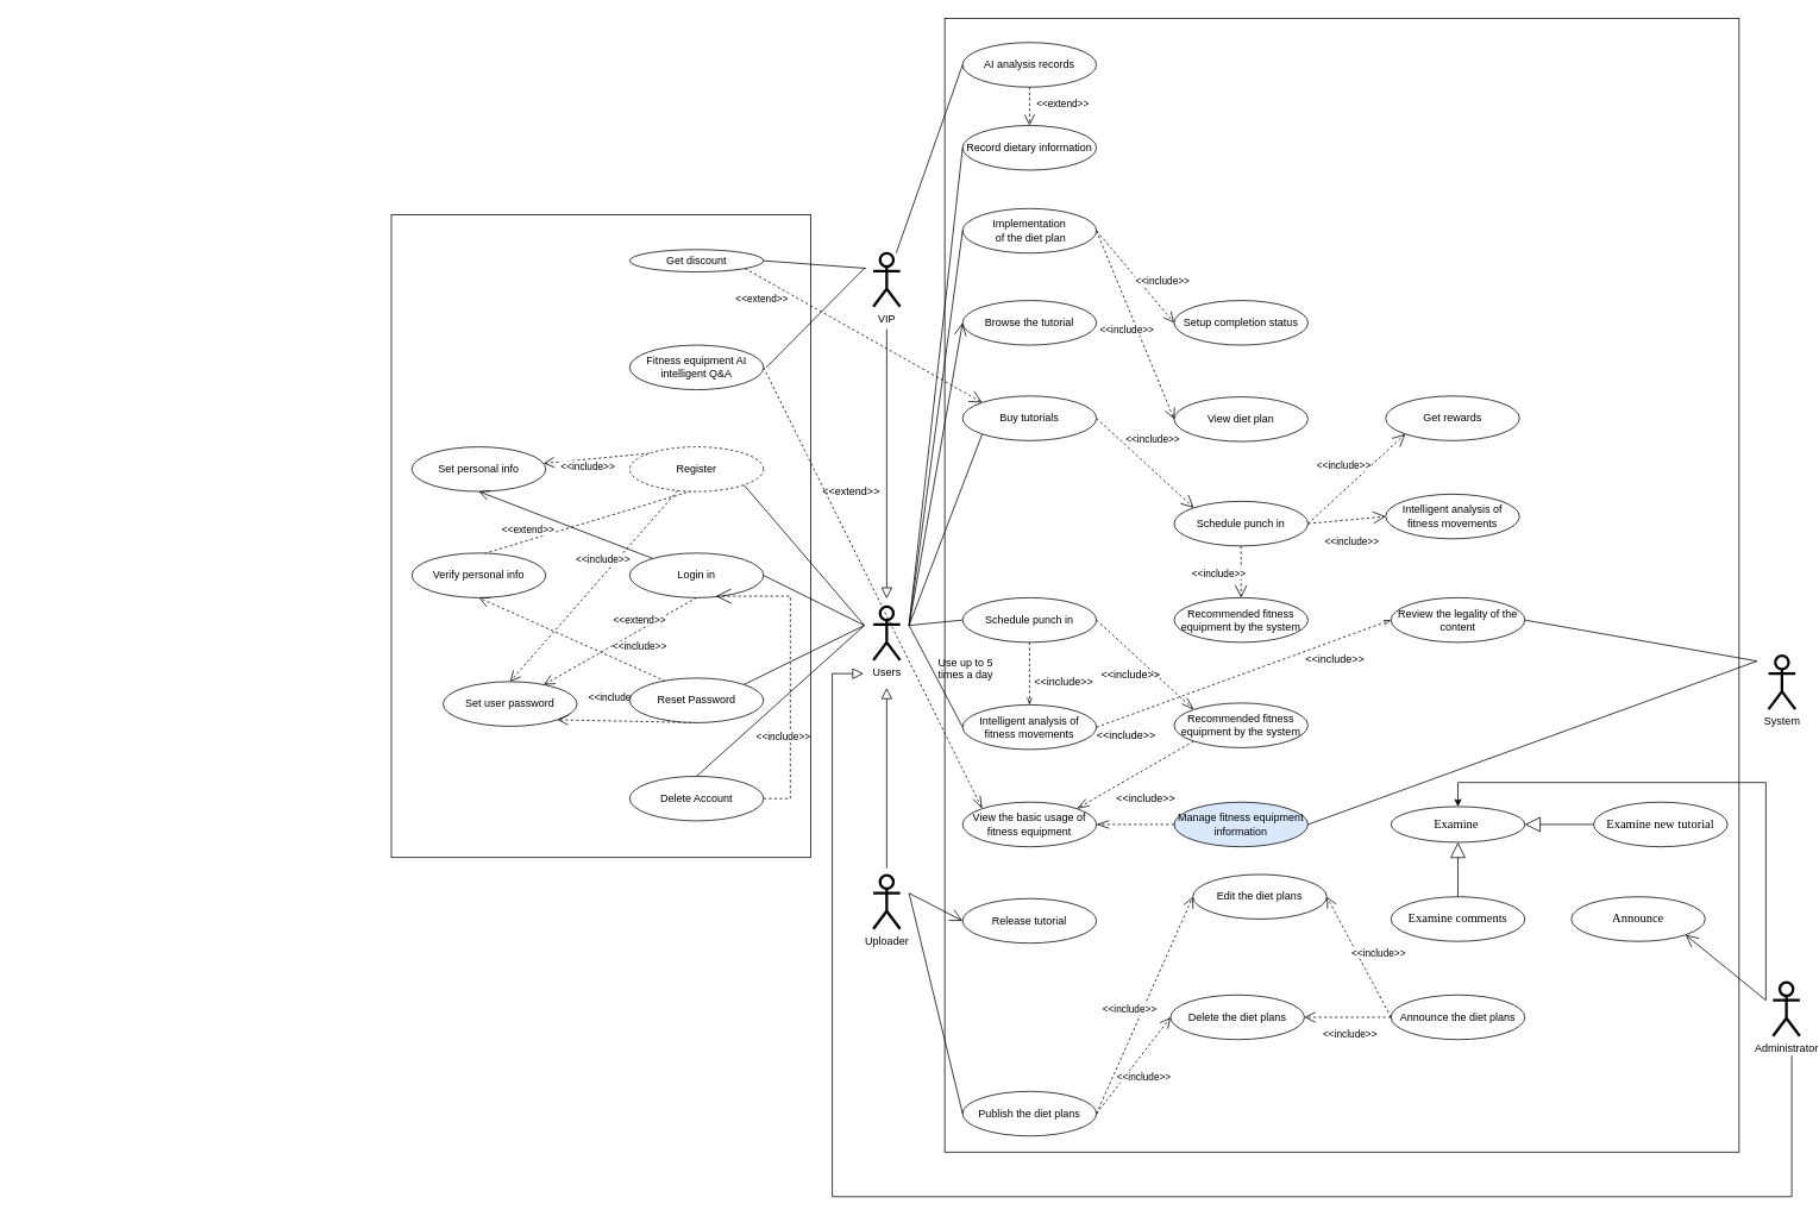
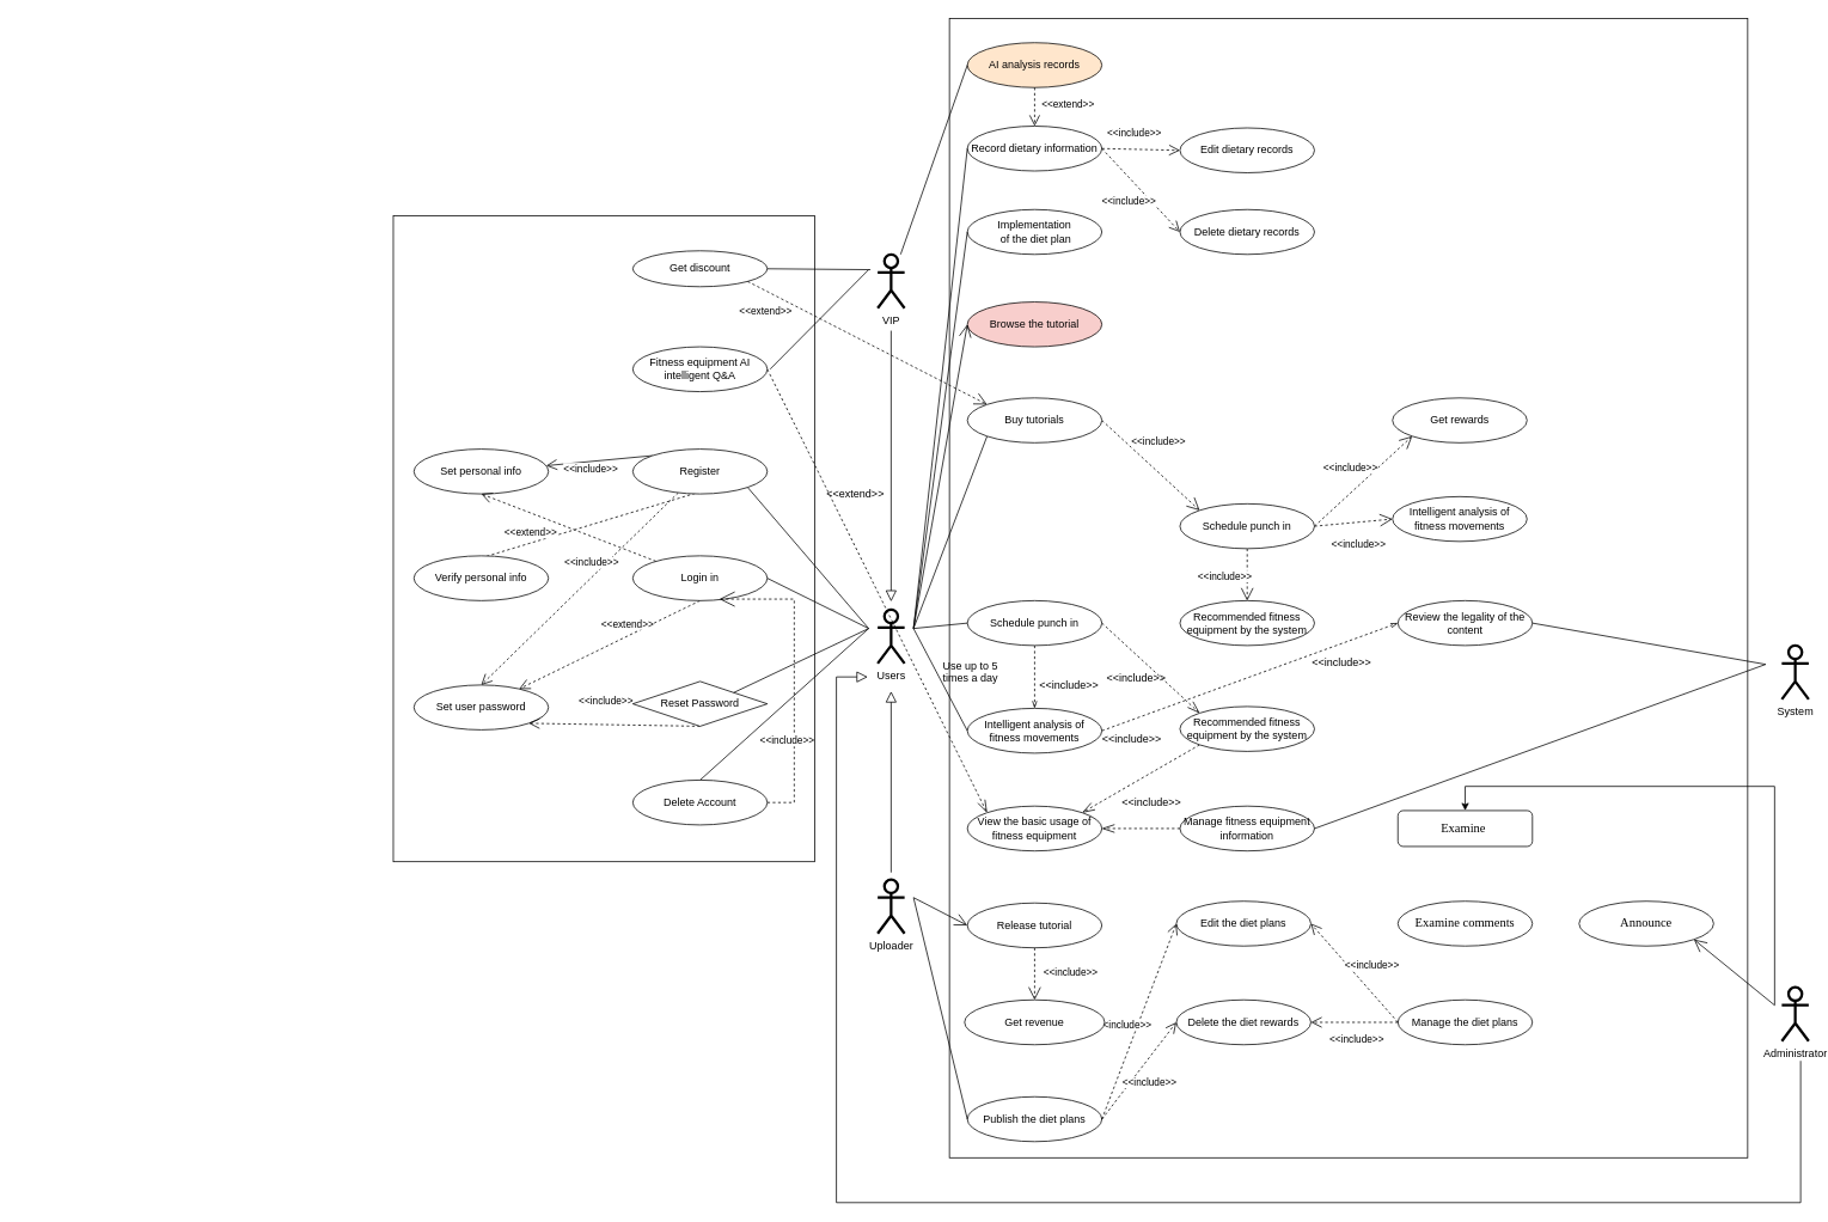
- <mxCell id="8" value="AI analysis records" style="ellipse;whiteSpace=wrap;html=1;aspect=fixed;" parent="1" vertex="1"><mxGeometry x="1078" y="47" width="150" height="50" as="geometry" /></mxCell>
+ <mxCell id="8" value="AI analysis records" style="ellipse;whiteSpace=wrap;html=1;aspect=fixed;fillColor=#ffe6cc;" parent="1" vertex="1"><mxGeometry x="1078" y="47" width="150" height="50" as="geometry" /></mxCell>
+ <mxCell id="14" value="&amp;lt;&amp;lt;include&amp;gt;&amp;gt;" style="html=1;verticalAlign=bottom;endArrow=open;curved=0;rounded=0;endSize=10;endFill=0;exitX=1;exitY=0.5;exitDx=0;exitDy=0;entryX=0;entryY=0.5;entryDx=0;entryDy=0;dashed=1;" parent="1" source="6" target="7" edge="1"><mxGeometry x="-0.176" y="9" width="80" relative="1" as="geometry"><mxPoint x="1053" y="1050" as="sourcePoint" /><mxPoint x="1133" y="1050" as="targetPoint" /><mxPoint as="offset" /></mxGeometry></mxCell>
+ <mxCell id="7" value="Edit dietary records" style="ellipse;whiteSpace=wrap;html=1;" parent="1" vertex="1"><mxGeometry x="1315" y="142" width="150" height="50" as="geometry" /></mxCell>
+ <mxCell id="19" value="&amp;lt;&amp;lt;include&amp;gt;&amp;gt;" style="html=1;verticalAlign=bottom;endArrow=open;curved=0;rounded=0;exitX=1;exitY=0.5;exitDx=0;exitDy=0;entryX=0;entryY=0.5;entryDx=0;entryDy=0;endFill=0;endSize=10;dashed=1;" parent="1" source="6" target="16" edge="1"><mxGeometry x="0.095" y="-25" width="80" relative="1" as="geometry"><mxPoint x="1198" y="730" as="sourcePoint" /><mxPoint x="1278" y="730" as="targetPoint" /><mxPoint as="offset" /></mxGeometry></mxCell>
+ <mxCell id="16" value="Delete dietary records" style="ellipse;whiteSpace=wrap;html=1;" parent="1" vertex="1"><mxGeometry x="1315" y="233" width="150" height="50" as="geometry" /></mxCell>
- <mxCell id="96" value="Get discount" style="ellipse;whiteSpace=wrap;html=1;aspect=fixed;" parent="1" vertex="1"><mxGeometry x="705" y="279" width="150" height="25" as="geometry" /></mxCell>
+ <mxCell id="96" value="Get discount" style="ellipse;whiteSpace=wrap;html=1;aspect=fixed;" parent="1" vertex="1"><mxGeometry x="705" y="279" width="150" height="40" as="geometry" /></mxCell>
- <mxCell id="20" value="&amp;lt;&amp;lt;include&amp;gt;&amp;gt;" style="endArrow=open;endSize=10;dashed=1;html=1;rounded=0;exitX=1;exitY=0.5;exitDx=0;exitDy=0;entryX=0;entryY=0.5;entryDx=0;entryDy=0;" parent="1" source="9" target="15" edge="1"><mxGeometry x="0.343" y="20" width="160" relative="1" as="geometry"><mxPoint x="1158" y="730" as="sourcePoint" /><mxPoint x="1318" y="730" as="targetPoint" /><mxPoint as="offset" /></mxGeometry></mxCell>
- <mxCell id="62" value="Browse the tutorial" style="ellipse;whiteSpace=wrap;html=1;" parent="1" vertex="1"><mxGeometry x="1078" y="336" width="150" height="50" as="geometry" /></mxCell>
+ <mxCell id="62" value="Browse the tutorial" style="ellipse;whiteSpace=wrap;html=1;fillColor=#f8cecc;" parent="1" vertex="1"><mxGeometry x="1078" y="336" width="150" height="50" as="geometry" /></mxCell>
- <mxCell id="15" value="Setup completion status" style="ellipse;whiteSpace=wrap;html=1;" parent="1" vertex="1"><mxGeometry x="1315" y="336" width="150" height="50" as="geometry" /></mxCell>
- <mxCell id="32" value="&amp;lt;&amp;lt;include&amp;gt;&amp;gt;" style="endArrow=open;endSize=10;dashed=1;html=1;rounded=0;exitX=1;exitY=0.5;exitDx=0;exitDy=0;entryX=0;entryY=0.5;entryDx=0;entryDy=0;" parent="1" source="9" target="31" edge="1"><mxGeometry x="0.019" y="-11" width="160" relative="1" as="geometry"><mxPoint x="1191" y="789" as="sourcePoint" /><mxPoint x="1323" y="780" as="targetPoint" /><mxPoint as="offset" /></mxGeometry></mxCell>
- <mxCell id="31" value="View diet plan" style="ellipse;whiteSpace=wrap;html=1;" parent="1" vertex="1"><mxGeometry x="1315" y="444" width="150" height="50" as="geometry" /></mxCell>
- <mxCell id="33" style="rounded=0;orthogonalLoop=1;jettySize=auto;html=1;exitX=0;exitY=0;exitDx=0;exitDy=0;dashed=1;endArrow=open;endFill=0;endSize=10;" parent="1" source="38" target="39" edge="1"><mxGeometry relative="1" as="geometry" /></mxCell>
+ <mxCell id="33" style="rounded=0;orthogonalLoop=1;jettySize=auto;html=1;exitX=0;exitY=0;exitDx=0;exitDy=0;dashed=0;endArrow=open;endFill=0;endSize=10;" parent="1" source="38" target="39" edge="1"><mxGeometry relative="1" as="geometry" /></mxCell>
- <mxCell id="38" value="Register" style="ellipse;whiteSpace=wrap;html=1;aspect=fixed;dashed=1;" parent="1" vertex="1"><mxGeometry x="705" y="500" width="150" height="50" as="geometry" /></mxCell>
+ <mxCell id="38" value="Register" style="ellipse;whiteSpace=wrap;html=1;aspect=fixed;" parent="1" vertex="1"><mxGeometry x="705" y="500" width="150" height="50" as="geometry" /></mxCell>
- <mxCell id="41" style="rounded=0;orthogonalLoop=1;jettySize=auto;html=1;entryX=0.5;entryY=1;entryDx=0;entryDy=0;endSize=10;endArrow=open;endFill=0;dashed=0;" parent="1" source="45" target="39" edge="1"><mxGeometry relative="1" as="geometry" /></mxCell>
+ <mxCell id="41" style="rounded=0;orthogonalLoop=1;jettySize=auto;html=1;entryX=0.5;entryY=1;entryDx=0;entryDy=0;endSize=10;endArrow=open;endFill=0;dashed=1;" parent="1" source="45" target="39" edge="1"><mxGeometry relative="1" as="geometry" /></mxCell>
- <mxCell id="48" style="rounded=0;orthogonalLoop=1;jettySize=auto;html=1;exitX=1;exitY=1;exitDx=0;exitDy=0;entryX=0.5;entryY=1;entryDx=0;entryDy=0;dashed=1;endSize=10;endArrow=open;endFill=0;" parent="1" source="50" target="54" edge="1"><mxGeometry relative="1" as="geometry" /></mxCell>
- <mxCell id="49" value="&amp;lt;&amp;lt;include&amp;gt;&amp;gt;" style="edgeLabel;html=1;align=center;verticalAlign=middle;resizable=0;points=[];" parent="48" vertex="1" connectable="0"><mxGeometry x="0.099" y="-3" relative="1" as="geometry"><mxPoint x="45" y="-2" as="offset" /></mxGeometry></mxCell>
- <mxCell id="71" value="System" style="shape=umlActor;verticalLabelPosition=bottom;verticalAlign=top;html=1;outlineConnect=0;strokeWidth=3;" parent="1" vertex="1"><mxGeometry x="1981" y="734" width="30" height="60" as="geometry" /></mxCell>
+ <mxCell id="71" value="System" style="shape=umlActor;verticalLabelPosition=bottom;verticalAlign=top;html=1;outlineConnect=0;strokeWidth=3;" parent="1" vertex="1"><mxGeometry x="1986" y="719" width="30" height="60" as="geometry" /></mxCell>
- <mxCell id="50" value="Reset Password" style="ellipse;whiteSpace=wrap;html=1;aspect=fixed;" parent="1" vertex="1"><mxGeometry x="705" y="759" width="150" height="50" as="geometry" /></mxCell>
+ <mxCell id="50" value="Reset Password" style="rhombus;whiteSpace=wrap;html=1;aspect=fixed;" parent="1" vertex="1"><mxGeometry x="705" y="759" width="150" height="50" as="geometry" /></mxCell>
- <mxCell id="40" value="Set user password" style="ellipse;whiteSpace=wrap;html=1;aspect=fixed;" parent="1" vertex="1"><mxGeometry x="496" y="763" width="150" height="50" as="geometry" /></mxCell>
+ <mxCell id="40" value="Set user password" style="ellipse;whiteSpace=wrap;html=1;aspect=fixed;" parent="1" vertex="1"><mxGeometry x="461" y="763" width="150" height="50" as="geometry" /></mxCell>
- <mxCell id="83" value="Manage fitness equipment information" style="ellipse;whiteSpace=wrap;html=1;aspect=fixed;fillColor=#dae8fc;" parent="1" vertex="1"><mxGeometry x="1315" y="898" width="150" height="50" as="geometry" /></mxCell>
+ <mxCell id="83" value="Manage fitness equipment information" style="ellipse;whiteSpace=wrap;html=1;aspect=fixed;" parent="1" vertex="1"><mxGeometry x="1315" y="898" width="150" height="50" as="geometry" /></mxCell>
- <mxCell id="89" value="&lt;p class=&quot;MsoNormal&quot;&gt;&lt;span style=&quot;mso-spacerun:'yes';font-family:宋体;mso-ascii-font-family:Calibri;&lt;br/&gt;mso-hansi-font-family:Calibri;mso-bidi-font-family:'Times New Roman';font-size:10.5pt;&lt;br/&gt;mso-font-kerning:1.0pt;&quot;&gt;&lt;font face=&quot;Calibri&quot;&gt;Examine&amp;nbsp;&lt;/font&gt;&lt;/span&gt;&lt;/p&gt;" style="ellipse;whiteSpace=wrap;html=1;aspect=fixed;" parent="1" vertex="1"><mxGeometry x="1558" y="903" width="150" height="40" as="geometry" /></mxCell>
+ <mxCell id="89" value="&lt;p class=&quot;MsoNormal&quot;&gt;&lt;span style=&quot;mso-spacerun:'yes';font-family:宋体;mso-ascii-font-family:Calibri;&lt;br/&gt;mso-hansi-font-family:Calibri;mso-bidi-font-family:'Times New Roman';font-size:10.5pt;&lt;br/&gt;mso-font-kerning:1.0pt;&quot;&gt;&lt;font face=&quot;Calibri&quot;&gt;Examine&amp;nbsp;&lt;/font&gt;&lt;/span&gt;&lt;/p&gt;" style="whiteSpace=wrap;html=1;aspect=fixed;rounded=1;" parent="1" vertex="1"><mxGeometry x="1558" y="903" width="150" height="40" as="geometry" /></mxCell>
- <mxCell id="93" value="" style="endArrow=block;endSize=15;endFill=0;html=1;rounded=0;exitX=0;exitY=0.5;exitDx=0;exitDy=0;entryX=1;entryY=0.5;entryDx=0;entryDy=0;" parent="1" source="91" target="89" edge="1"><mxGeometry width="160" relative="1" as="geometry"><mxPoint x="1202" y="779" as="sourcePoint" /><mxPoint x="1227" y="689" as="targetPoint" /></mxGeometry></mxCell>
- <mxCell id="91" value="&lt;p class=&quot;MsoNormal&quot;&gt;&lt;font face=&quot;Calibri&quot;&gt;&lt;span style=&quot;font-size: 14px;&quot;&gt;Examine new tutorial&lt;/span&gt;&lt;/font&gt;&lt;br&gt;&lt;/p&gt;" style="ellipse;whiteSpace=wrap;html=1;" parent="1" vertex="1"><mxGeometry x="1785" y="898" width="150" height="50" as="geometry" /></mxCell>
- <mxCell id="94" value="" style="endArrow=block;endSize=15;endFill=0;html=1;rounded=0;exitX=0.5;exitY=0;exitDx=0;exitDy=0;entryX=0.5;entryY=1;entryDx=0;entryDy=0;" parent="1" source="92" target="89" edge="1"><mxGeometry width="160" relative="1" as="geometry"><mxPoint x="1212" y="789" as="sourcePoint" /><mxPoint x="1647" y="839" as="targetPoint" /></mxGeometry></mxCell>
- <mxCell id="11" value="Edit the diet plans" style="ellipse;whiteSpace=wrap;html=1;" parent="1" vertex="1"><mxGeometry x="1336" y="979" width="150" height="50" as="geometry" /></mxCell>
+ <mxCell id="11" value="Edit the diet plans" style="ellipse;whiteSpace=wrap;html=1;" parent="1" vertex="1"><mxGeometry x="1311" y="1004" width="150" height="50" as="geometry" /></mxCell>
+ <mxCell id="64" value="&amp;lt;&amp;lt;include&amp;gt;&amp;gt;" style="endArrow=open;endSize=12;dashed=1;html=1;rounded=0;exitX=0.5;exitY=1;exitDx=0;exitDy=0;entryX=0.5;entryY=0;entryDx=0;entryDy=0;" parent="1" source="59" target="67" edge="1"><mxGeometry x="-0.033" y="40" width="160" relative="1" as="geometry"><mxPoint x="1175.78" y="944" as="sourcePoint" /><mxPoint x="1176" y="1008" as="targetPoint" /><mxPoint as="offset" /></mxGeometry></mxCell>
+ <mxCell id="67" value="Get revenue" style="ellipse;whiteSpace=wrap;html=1;aspect=fixed;" parent="1" vertex="1"><mxGeometry x="1074.87" y="1114" width="156.25" height="50" as="geometry" /></mxCell>
- <mxCell id="12" value="Delete the diet plans" style="ellipse;whiteSpace=wrap;html=1;" parent="1" vertex="1"><mxGeometry x="1311" y="1114" width="150" height="50" as="geometry" /></mxCell>
+ <mxCell id="12" value="Delete the diet rewards" style="ellipse;whiteSpace=wrap;html=1;" parent="1" vertex="1"><mxGeometry x="1311" y="1114" width="150" height="50" as="geometry" /></mxCell>
- <mxCell id="13" value="Announce the diet plans" style="ellipse;whiteSpace=wrap;html=1;" parent="1" vertex="1"><mxGeometry x="1558" y="1114" width="150" height="50" as="geometry" /></mxCell>
+ <mxCell id="13" value="Manage the diet plans" style="ellipse;whiteSpace=wrap;html=1;" parent="1" vertex="1"><mxGeometry x="1558" y="1114" width="150" height="50" as="geometry" /></mxCell>
